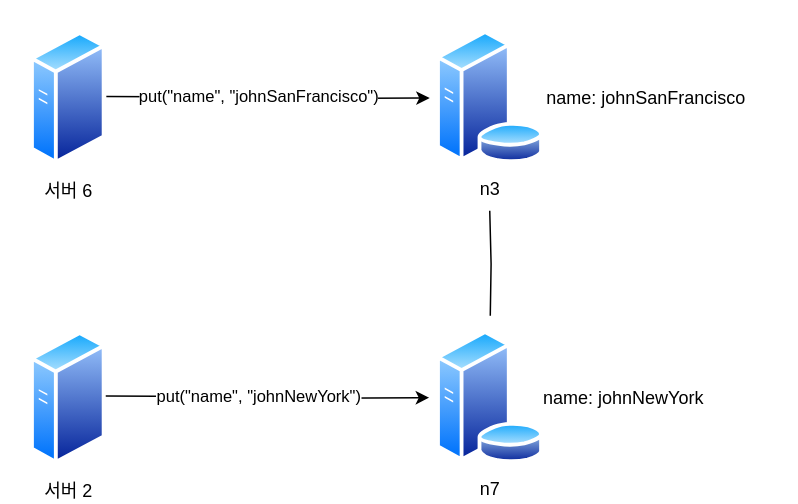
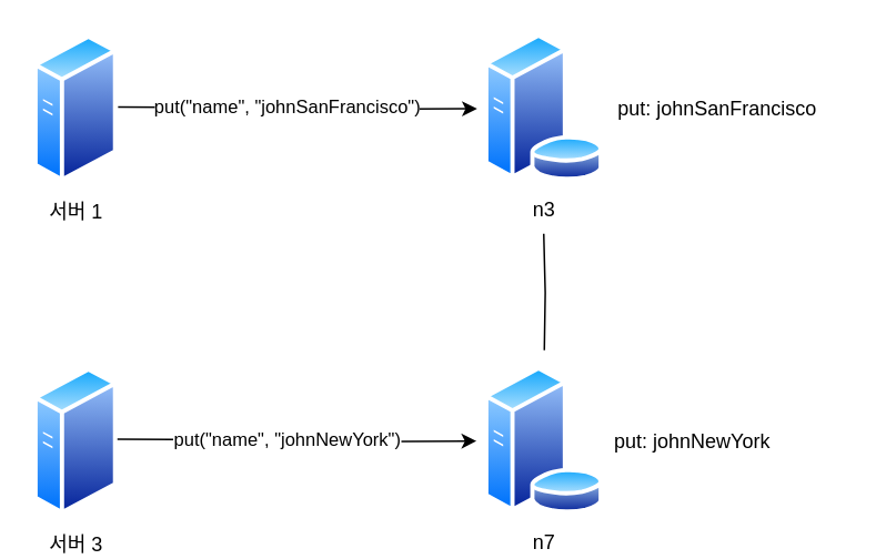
- <mxCell id="9" value="name: johnSanFrancisco" style="text;html=1;align=center;verticalAlign=middle;resizable=0;points=[];autosize=1;strokeColor=none;fillColor=none;" vertex="1" parent="1"><mxGeometry x="350" y="50" width="160" height="30" as="geometry" /></mxCell>
+ <mxCell id="9" value="put: johnSanFrancisco" style="text;html=1;align=center;verticalAlign=middle;resizable=0;points=[];autosize=1;strokeColor=none;fillColor=none;" vertex="1" parent="1"><mxGeometry x="350" y="50" width="160" height="30" as="geometry" /></mxCell>
- <mxCell id="4" value="서버 6" style="image;aspect=fixed;perimeter=ellipsePerimeter;html=1;align=center;shadow=0;dashed=0;spacingTop=3;image=img/lib/active_directory/generic_server.svg;" vertex="1" parent="1"><mxGeometry x="20" y="20" width="50.4" height="90" as="geometry" /></mxCell>
+ <mxCell id="4" value="서버 1" style="image;aspect=fixed;perimeter=ellipsePerimeter;html=1;align=center;shadow=0;dashed=0;spacingTop=3;image=img/lib/active_directory/generic_server.svg;" vertex="1" parent="1"><mxGeometry x="20" y="20" width="50.4" height="90" as="geometry" /></mxCell>
- <mxCell id="10" value="name: johnNewYork" style="text;html=1;align=center;verticalAlign=middle;resizable=0;points=[];autosize=1;strokeColor=none;fillColor=none;" vertex="1" parent="1"><mxGeometry x="350" y="250" width="130" height="30" as="geometry" /></mxCell>
+ <mxCell id="10" value="put: johnNewYork" style="text;html=1;align=center;verticalAlign=middle;resizable=0;points=[];autosize=1;strokeColor=none;fillColor=none;" vertex="1" parent="1"><mxGeometry x="350" y="250" width="130" height="30" as="geometry" /></mxCell>
- <mxCell id="7" value="서버 2" style="image;aspect=fixed;perimeter=ellipsePerimeter;html=1;align=center;shadow=0;dashed=0;spacingTop=3;image=img/lib/active_directory/generic_server.svg;" vertex="1" parent="1"><mxGeometry x="20" y="220" width="50.4" height="90" as="geometry" /></mxCell>
+ <mxCell id="7" value="서버 3" style="image;aspect=fixed;perimeter=ellipsePerimeter;html=1;align=center;shadow=0;dashed=0;spacingTop=3;image=img/lib/active_directory/generic_server.svg;" vertex="1" parent="1"><mxGeometry x="20" y="220" width="50.4" height="90" as="geometry" /></mxCell>
